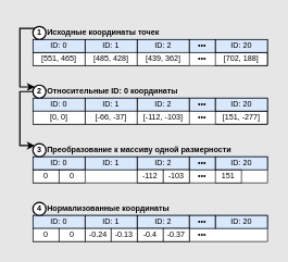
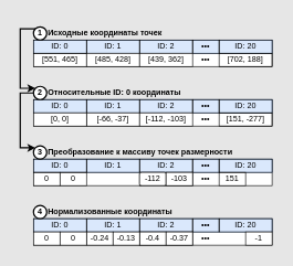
- <mxCell id="84" value="Преобразование к массиву одной размерности" style="text;html=1;strokeColor=none;fillColor=none;align=left;verticalAlign=middle;whiteSpace=wrap;rounded=0;fontStyle=1" parent="64" vertex="1"><mxGeometry x="20" width="340" height="20" as="geometry" /></mxCell>
+ <mxCell id="84" value="Преобразование к массиву точек размерности" style="text;html=1;strokeColor=none;fillColor=none;align=left;verticalAlign=middle;whiteSpace=wrap;rounded=0;fontStyle=1" parent="64" vertex="1"><mxGeometry x="20" width="340" height="20" as="geometry" /></mxCell>
- <mxCell id="81" value="-112" style="rounded=0;whiteSpace=wrap;html=1;strokeColor=default;" parent="73" vertex="1"><mxGeometry x="160" y="20" width="40" height="20" as="geometry" /></mxCell>
+ <mxCell id="81" value="-112" style="whiteSpace=wrap;html=1;strokeColor=default;rounded=1;" parent="73" vertex="1"><mxGeometry x="160" y="20" width="40" height="20" as="geometry" /></mxCell>
+ <mxCell id="42" value="-1" style="rounded=0;whiteSpace=wrap;html=1;strokeColor=default;" parent="23" vertex="1"><mxGeometry x="320" y="30" width="40" height="20" as="geometry" /></mxCell>
